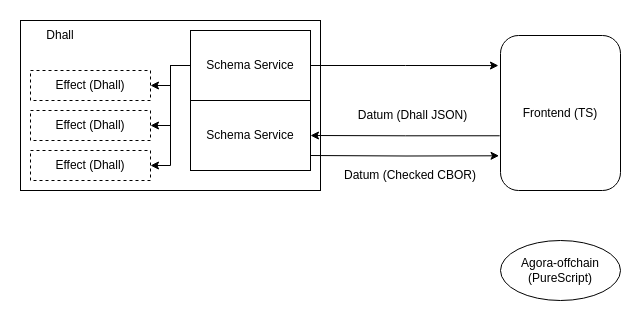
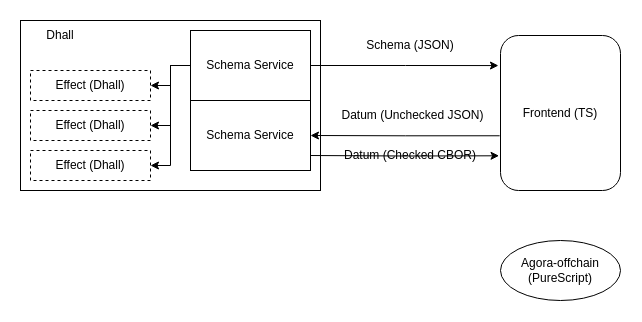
+ <mxCell id="5" value="Schema (JSON)" style="text;html=1;strokeColor=none;fillColor=none;align=center;verticalAlign=middle;whiteSpace=wrap;rounded=0;" vertex="1" parent="1"><mxGeometry x="340" y="30" width="140" height="30" as="geometry" /></mxCell>
- <mxCell id="12" value="Datum (Dhall JSON)" style="text;html=1;strokeColor=none;fillColor=none;align=center;verticalAlign=middle;whiteSpace=wrap;rounded=0;" vertex="1" parent="1"><mxGeometry x="340" y="100" width="145" height="30" as="geometry" /></mxCell>
+ <mxCell id="12" value="Datum (Unchecked JSON)" style="text;html=1;strokeColor=none;fillColor=none;align=center;verticalAlign=middle;whiteSpace=wrap;rounded=0;" vertex="1" parent="1"><mxGeometry x="340" y="100" width="145" height="30" as="geometry" /></mxCell>
- <mxCell id="19" value="Datum (Checked CBOR)" style="text;html=1;strokeColor=none;fillColor=none;align=center;verticalAlign=middle;whiteSpace=wrap;rounded=0;" vertex="1" parent="1"><mxGeometry x="340" y="160" width="140" height="30" as="geometry" /></mxCell>
+ <mxCell id="19" value="Datum (Checked CBOR)" style="text;html=1;strokeColor=none;fillColor=none;align=center;verticalAlign=middle;whiteSpace=wrap;rounded=0;" vertex="1" parent="1"><mxGeometry x="340" y="140" width="140" height="30" as="geometry" /></mxCell>
